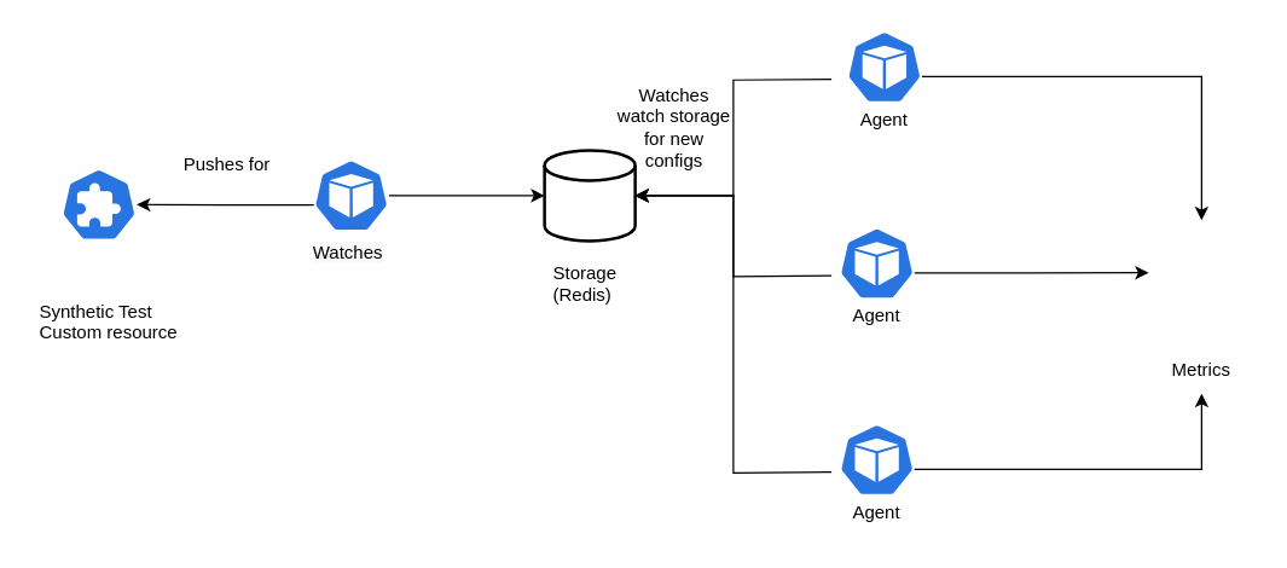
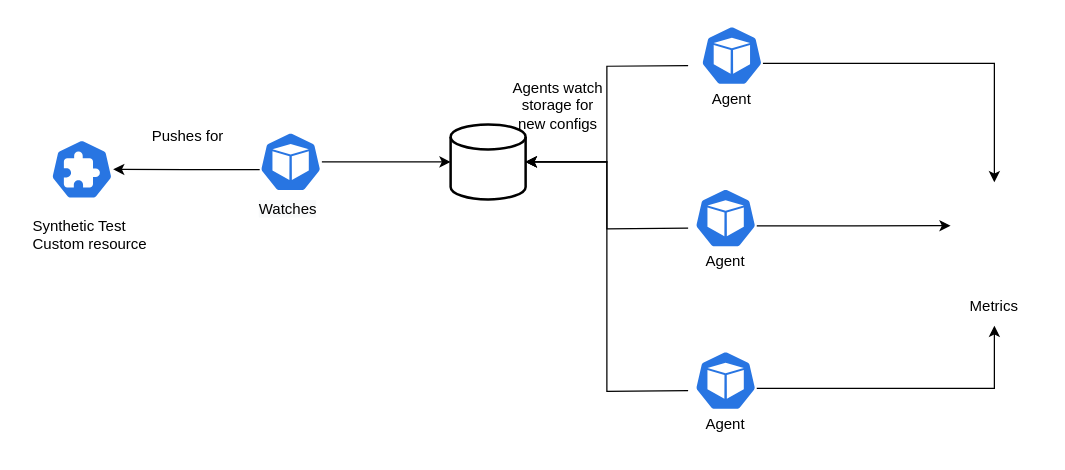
- <mxCell id="15" value="Watches watch storage for new configs" style="text;html=1;strokeColor=none;fillColor=none;align=center;verticalAlign=middle;whiteSpace=wrap;rounded=0;" parent="1" vertex="1"><mxGeometry x="406" y="54" width="80" height="60" as="geometry" /></mxCell>
+ <mxCell id="15" value="Agents watch storage for new configs" style="text;html=1;strokeColor=none;fillColor=none;align=center;verticalAlign=middle;whiteSpace=wrap;rounded=0;" parent="1" vertex="1"><mxGeometry x="406" y="54" width="80" height="60" as="geometry" /></mxCell>
- <mxCell id="7" value="Storage &#10;(Redis)" style="text;strokeColor=none;fillColor=none;spacingLeft=4;spacingRight=4;overflow=hidden;rotatable=0;points=[[0,0.5],[1,0.5]];portConstraint=eastwest;fontSize=12;" parent="1" vertex="1"><mxGeometry x="360" y="167" width="60" height="30" as="geometry" /></mxCell>
- <mxCell id="12" value="Synthetic Test &#10;Custom resource" style="text;strokeColor=none;fillColor=none;spacingLeft=4;spacingRight=4;overflow=hidden;rotatable=0;points=[[0,0.5],[1,0.5]];portConstraint=eastwest;fontSize=12;" parent="1" vertex="1"><mxGeometry x="20" y="192" width="120" height="30" as="geometry" /></mxCell>
+ <mxCell id="12" value="Synthetic Test &#10;Custom resource" style="text;strokeColor=none;fillColor=none;spacingLeft=4;spacingRight=4;overflow=hidden;rotatable=0;points=[[0,0.5],[1,0.5]];portConstraint=eastwest;fontSize=12;" parent="1" vertex="1"><mxGeometry x="20" y="167" width="120" height="30" as="geometry" /></mxCell>
